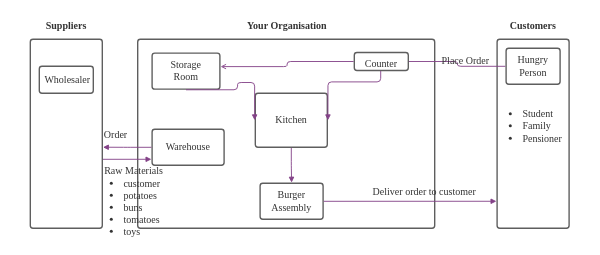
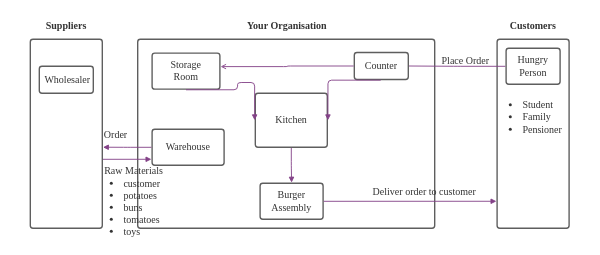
- <mxCell id="10" value="Counter" style="html=1;overflow=block;blockSpacing=1;whiteSpace=wrap;fontSize=16.7;fontFamily=Liberation Serif;fontColor=#333333;spacing=9;strokeColor=#5e5e5e;strokeOpacity=100;rounded=1;absoluteArcSize=1;arcSize=9;strokeWidth=2.3;" vertex="1" parent="1"><mxGeometry x="590" y="87" width="90" height="30" as="geometry" /></mxCell>
+ <mxCell id="10" value="Counter" style="html=1;overflow=block;blockSpacing=1;whiteSpace=wrap;fontSize=16.7;fontFamily=Liberation Serif;fontColor=#333333;spacing=9;strokeColor=#5e5e5e;strokeOpacity=100;rounded=1;absoluteArcSize=1;arcSize=9;strokeWidth=2.3;" vertex="1" parent="1"><mxGeometry x="590" y="87" width="90" height="45" as="geometry" /></mxCell>
- <mxCell id="26" value="&lt;ul style=&quot;margin: 0px; padding-left: 10px;list-style-position: inside; list-style-type:disc&quot;&gt;&lt;li style=&quot;text-align:left;color:#333333;font-size:16.7px;&quot;&gt;&lt;span style=&quot;margin-left: 0px;margin-top: -2px;&quot;&gt;&lt;span style=&quot;font-size:16.7px;color:#333333;font-family: Liberation Serif;&quot;&gt;Student&lt;/span&gt;&lt;/span&gt;&lt;/li&gt;&lt;li style=&quot;text-align:left;color:#333333;font-size:16.7px;&quot;&gt;&lt;span style=&quot;margin-left: 0px;margin-top: -2px;&quot;&gt;&lt;span style=&quot;font-size:16.7px;color:#333333;font-family: Liberation Serif;&quot;&gt;Family&lt;/span&gt;&lt;/span&gt;&lt;/li&gt;&lt;li style=&quot;text-align:left;color:#333333;font-size:16.7px;&quot;&gt;&lt;span style=&quot;margin-left: 0px;margin-top: -2px;&quot;&gt;&lt;span style=&quot;font-size:16.7px;color:#333333;font-family: Liberation Serif;&quot;&gt;Pensioner&lt;/span&gt;&lt;/span&gt;&lt;/li&gt;&lt;/ul&gt;" style="html=1;overflow=block;blockSpacing=1;whiteSpace=wrap;fontSize=13;fontFamily=Liberation Serif;spacing=3.8;strokeOpacity=0;fillOpacity=0;rounded=1;absoluteArcSize=1;arcSize=9;fillColor=#ffffff;strokeWidth=2.3;" vertex="1" parent="1"><mxGeometry x="835" y="155" width="105" height="110" as="geometry" /></mxCell>
+ <mxCell id="26" value="&lt;ul style=&quot;margin: 0px; padding-left: 10px;list-style-position: inside; list-style-type:disc&quot;&gt;&lt;li style=&quot;text-align:left;color:#333333;font-size:16.7px;&quot;&gt;&lt;span style=&quot;margin-left: 0px;margin-top: -2px;&quot;&gt;&lt;span style=&quot;font-size:16.7px;color:#333333;font-family: Liberation Serif;&quot;&gt;Student&lt;/span&gt;&lt;/span&gt;&lt;/li&gt;&lt;li style=&quot;text-align:left;color:#333333;font-size:16.7px;&quot;&gt;&lt;span style=&quot;margin-left: 0px;margin-top: -2px;&quot;&gt;&lt;span style=&quot;font-size:16.7px;color:#333333;font-family: Liberation Serif;&quot;&gt;Family&lt;/span&gt;&lt;/span&gt;&lt;/li&gt;&lt;li style=&quot;text-align:left;color:#333333;font-size:16.7px;&quot;&gt;&lt;span style=&quot;margin-left: 0px;margin-top: -2px;&quot;&gt;&lt;span style=&quot;font-size:16.7px;color:#333333;font-family: Liberation Serif;&quot;&gt;Pensioner&lt;/span&gt;&lt;/span&gt;&lt;/li&gt;&lt;/ul&gt;" style="html=1;overflow=block;blockSpacing=1;whiteSpace=wrap;fontSize=13;fontFamily=Liberation Serif;spacing=3.8;strokeOpacity=0;fillOpacity=0;rounded=1;absoluteArcSize=1;arcSize=9;fillColor=#ffffff;strokeWidth=2.3;" vertex="1" parent="1"><mxGeometry x="835" y="155" width="105" height="79" as="geometry" /></mxCell>
